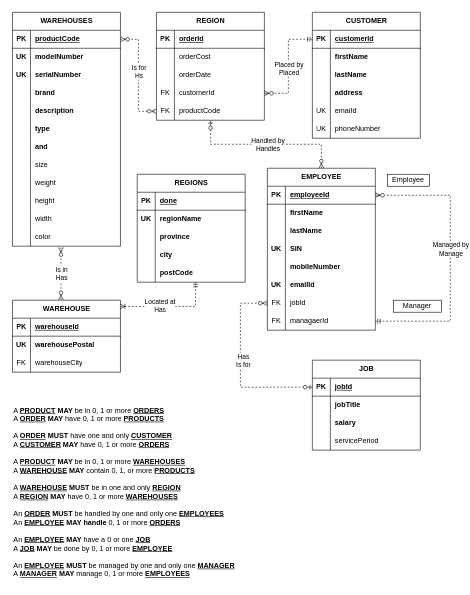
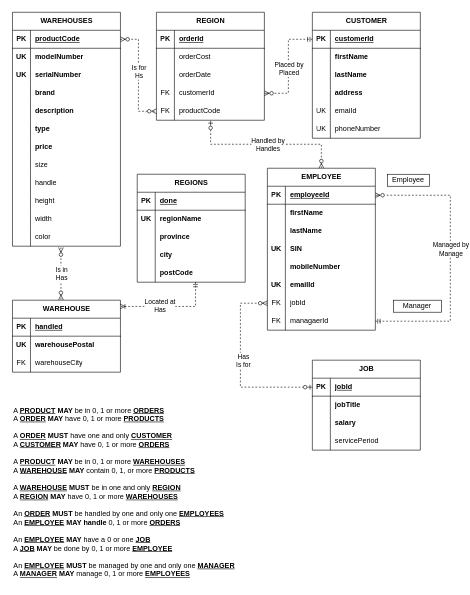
- <mxCell id="23" value="&lt;b&gt;and&lt;/b&gt;" style="shape=partialRectangle;connectable=0;fillColor=none;top=0;left=0;bottom=0;right=0;align=left;spacingLeft=6;overflow=hidden;whiteSpace=wrap;html=1;" parent="21" vertex="1"><mxGeometry x="30" width="150" height="30" as="geometry"><mxRectangle width="150" height="30" as="alternateBounds" /></mxGeometry></mxCell>
+ <mxCell id="23" value="&lt;b&gt;price&lt;/b&gt;" style="shape=partialRectangle;connectable=0;fillColor=none;top=0;left=0;bottom=0;right=0;align=left;spacingLeft=6;overflow=hidden;whiteSpace=wrap;html=1;" parent="21" vertex="1"><mxGeometry x="30" width="150" height="30" as="geometry"><mxRectangle width="150" height="30" as="alternateBounds" /></mxGeometry></mxCell>
- <mxCell id="29" value="weight" style="shape=partialRectangle;connectable=0;fillColor=none;top=0;left=0;bottom=0;right=0;align=left;spacingLeft=6;overflow=hidden;whiteSpace=wrap;html=1;" parent="27" vertex="1"><mxGeometry x="30" width="150" height="30" as="geometry"><mxRectangle width="150" height="30" as="alternateBounds" /></mxGeometry></mxCell>
+ <mxCell id="29" value="handle" style="shape=partialRectangle;connectable=0;fillColor=none;top=0;left=0;bottom=0;right=0;align=left;spacingLeft=6;overflow=hidden;whiteSpace=wrap;html=1;" parent="27" vertex="1"><mxGeometry x="30" width="150" height="30" as="geometry"><mxRectangle width="150" height="30" as="alternateBounds" /></mxGeometry></mxCell>
- <mxCell id="125" value="warehouseId" style="shape=partialRectangle;connectable=0;fillColor=none;top=0;left=0;bottom=0;right=0;align=left;spacingLeft=6;fontStyle=5;overflow=hidden;whiteSpace=wrap;html=1;" parent="123" vertex="1"><mxGeometry x="30" width="150" height="30" as="geometry"><mxRectangle width="150" height="30" as="alternateBounds" /></mxGeometry></mxCell>
+ <mxCell id="125" value="handled" style="shape=partialRectangle;connectable=0;fillColor=none;top=0;left=0;bottom=0;right=0;align=left;spacingLeft=6;fontStyle=5;overflow=hidden;whiteSpace=wrap;html=1;" parent="123" vertex="1"><mxGeometry x="30" width="150" height="30" as="geometry"><mxRectangle width="150" height="30" as="alternateBounds" /></mxGeometry></mxCell>
